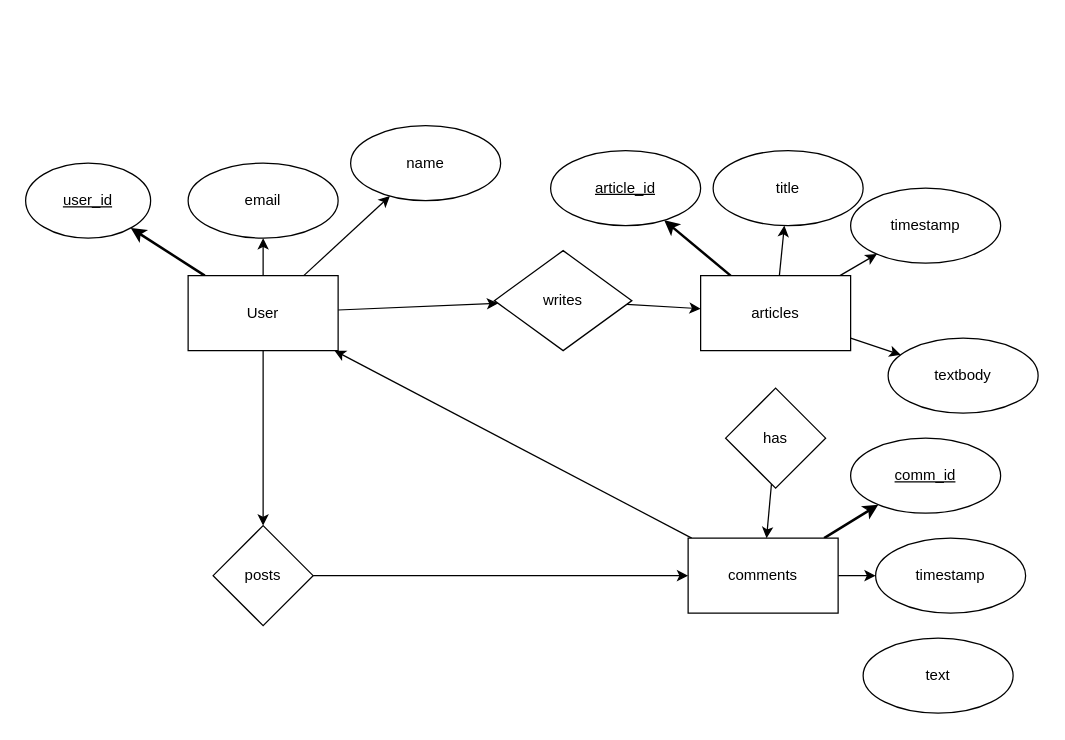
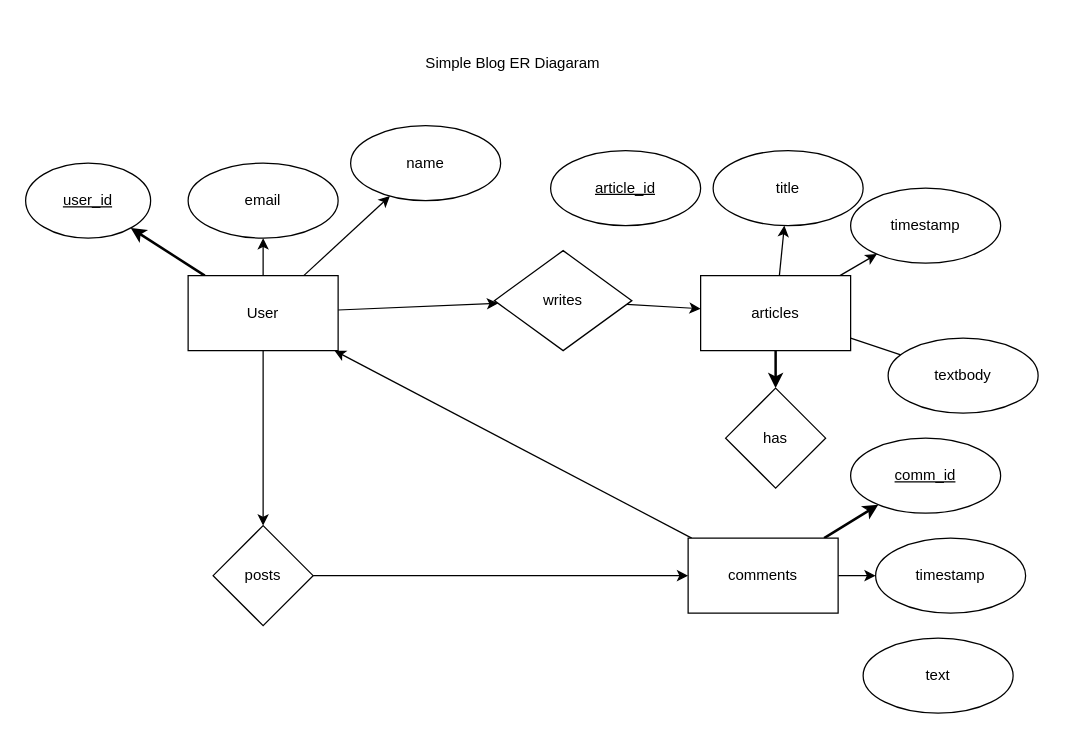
+ <mxCell id="2" value="Simple Blog ER Diagaram" style="text;html=1;strokeColor=none;fillColor=none;align=center;verticalAlign=middle;whiteSpace=wrap;rounded=0;" vertex="1" parent="1"><mxGeometry x="310" y="20" width="200" height="60" as="geometry" /></mxCell>
- <mxCell id="14" value="" style="edgeStyle=none;html=1;strokeWidth=2;" edge="1" parent="1" source="18" target="19"><mxGeometry relative="1" as="geometry" /></mxCell>
+ <mxCell id="14" value="" style="edgeStyle=none;html=1;strokeWidth=2;" edge="1" parent="1" source="18" target="30"><mxGeometry relative="1" as="geometry" /></mxCell>
- <mxCell id="17" value="" style="edgeStyle=none;html=1;strokeWidth=1;" edge="1" parent="1" source="18" target="22"><mxGeometry relative="1" as="geometry" /></mxCell>
+ <mxCell id="17" value="" style="edgeStyle=none;html=1;strokeWidth=1;endArrow=none;" edge="1" parent="1" source="18" target="22"><mxGeometry relative="1" as="geometry" /></mxCell>
- <mxCell id="29" value="" style="edgeStyle=none;html=1;strokeWidth=1;" edge="1" parent="1" source="30" target="28"><mxGeometry relative="1" as="geometry" /></mxCell>
